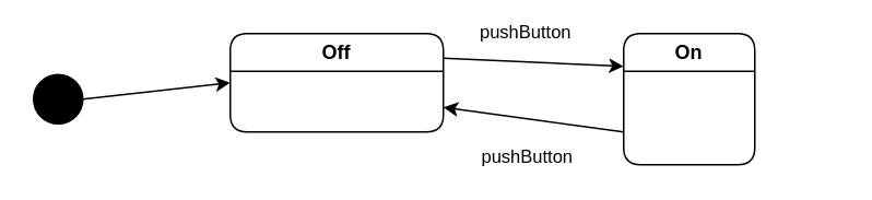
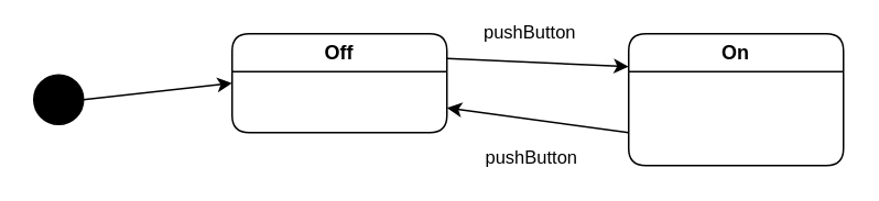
- <mxCell id="4" value="On" style="swimlane;rounded=1;whiteSpace=wrap;html=1;glass=0;sketch=0;" parent="1" vertex="1"><mxGeometry x="380" y="20" width="80" height="80" as="geometry" /></mxCell>
+ <mxCell id="4" value="On" style="swimlane;rounded=1;whiteSpace=wrap;html=1;glass=0;sketch=0;" parent="1" vertex="1"><mxGeometry x="380" y="20" width="130" height="80" as="geometry" /></mxCell>
